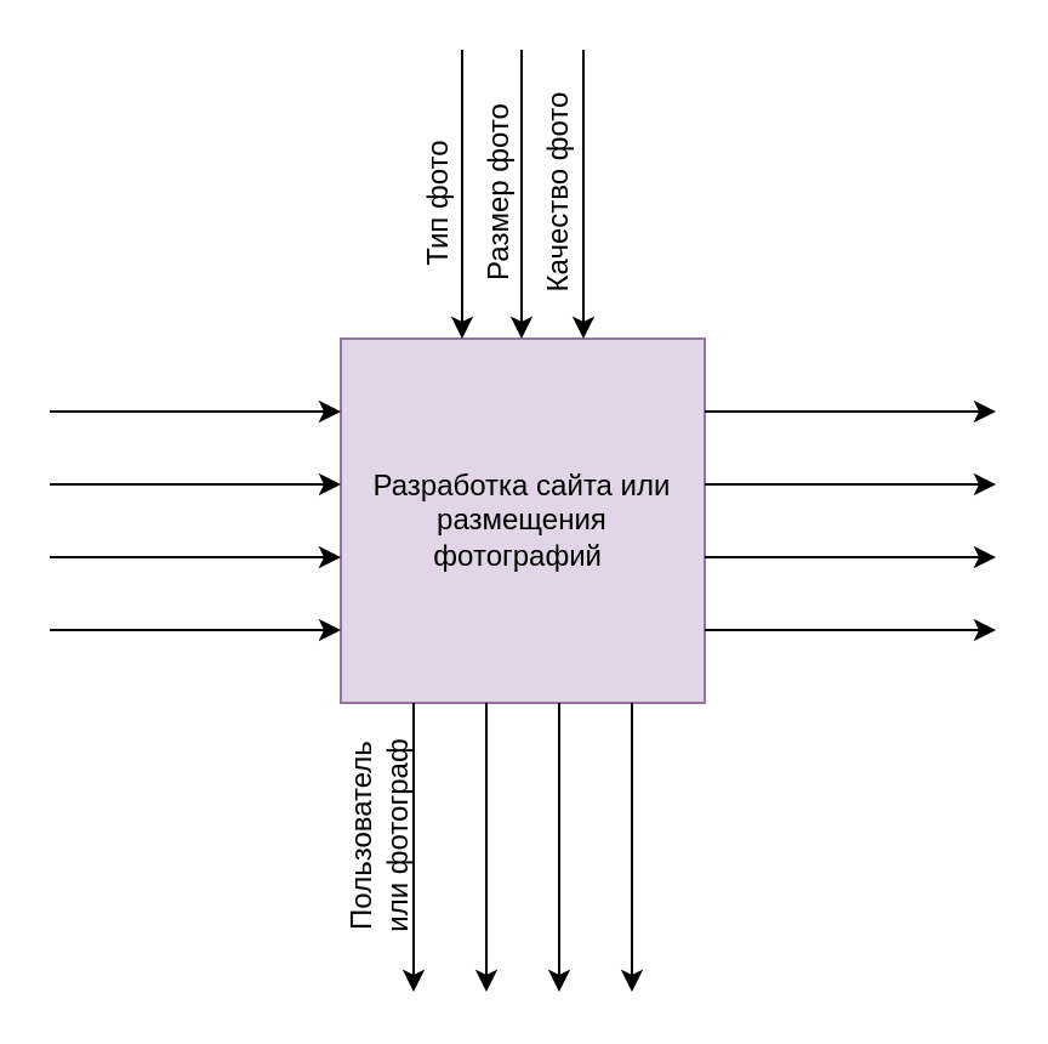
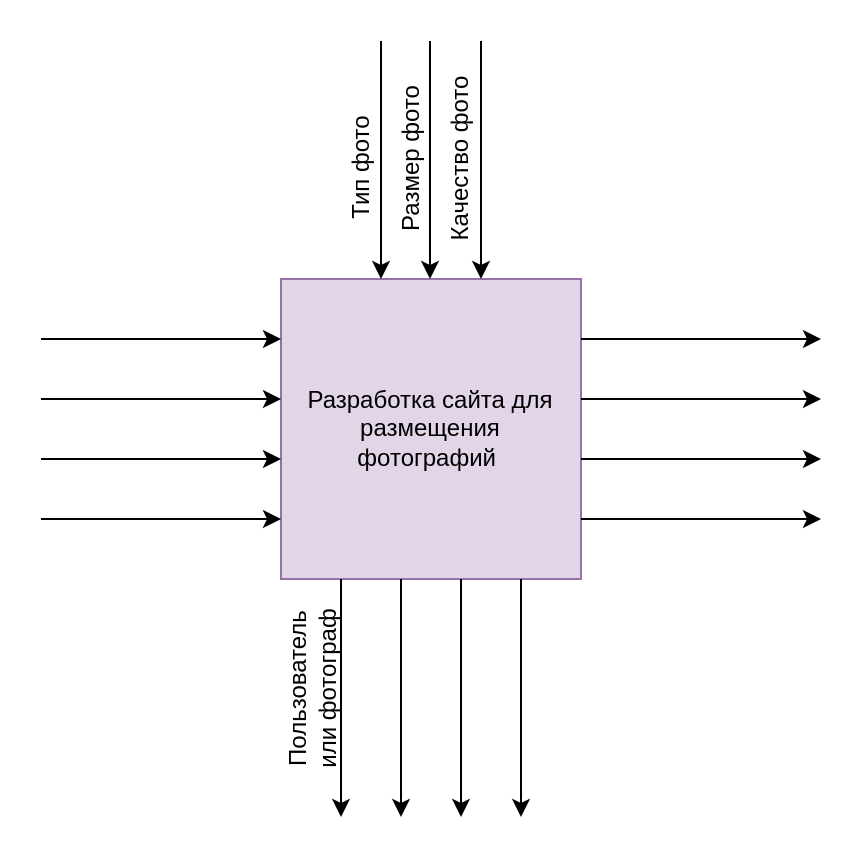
- <mxCell id="3" value="Разработка сайта или размещения фотографий&amp;nbsp;" parent="1" style="text;html=1;strokeColor=none;fillColor=none;align=center;verticalAlign=middle;whiteSpace=wrap;rounded=0;" vertex="1"><mxGeometry as="geometry" x="150" y="179" width="130" height="70" /></mxCell>
+ <mxCell id="3" value="Разработка сайта для размещения фотографий&amp;nbsp;" parent="1" style="text;html=1;strokeColor=none;fillColor=none;align=center;verticalAlign=middle;whiteSpace=wrap;rounded=0;" vertex="1"><mxGeometry as="geometry" x="150" y="179" width="130" height="70" /></mxCell>
